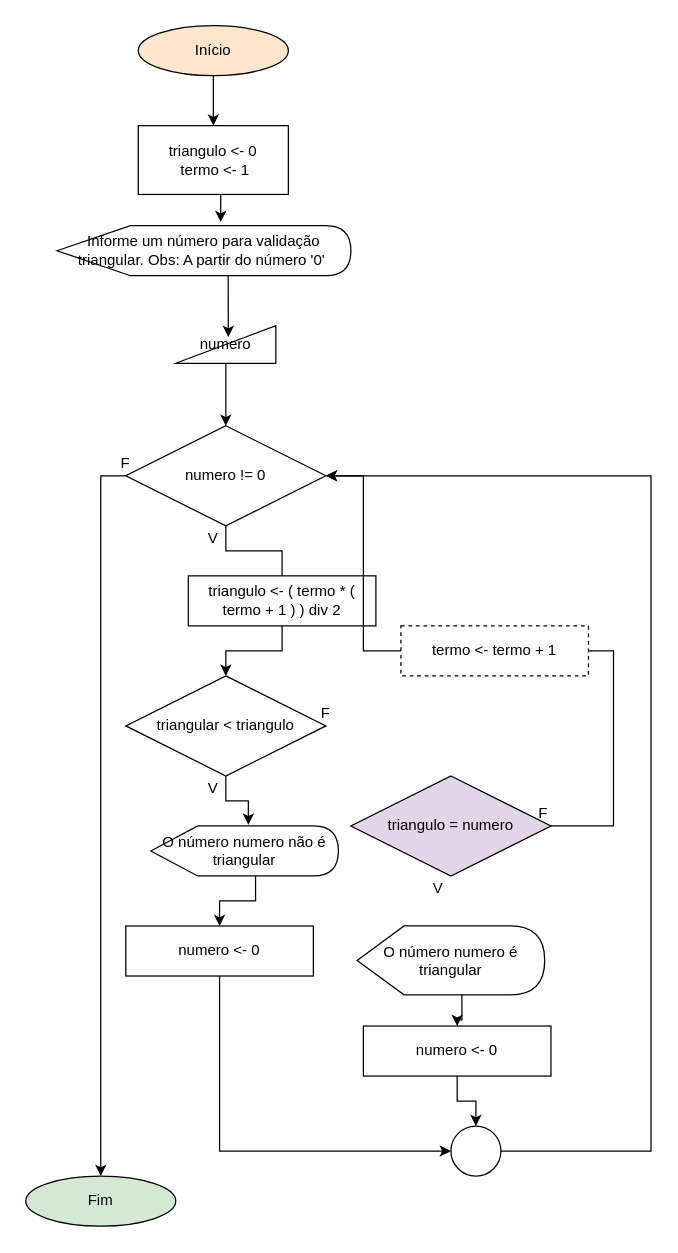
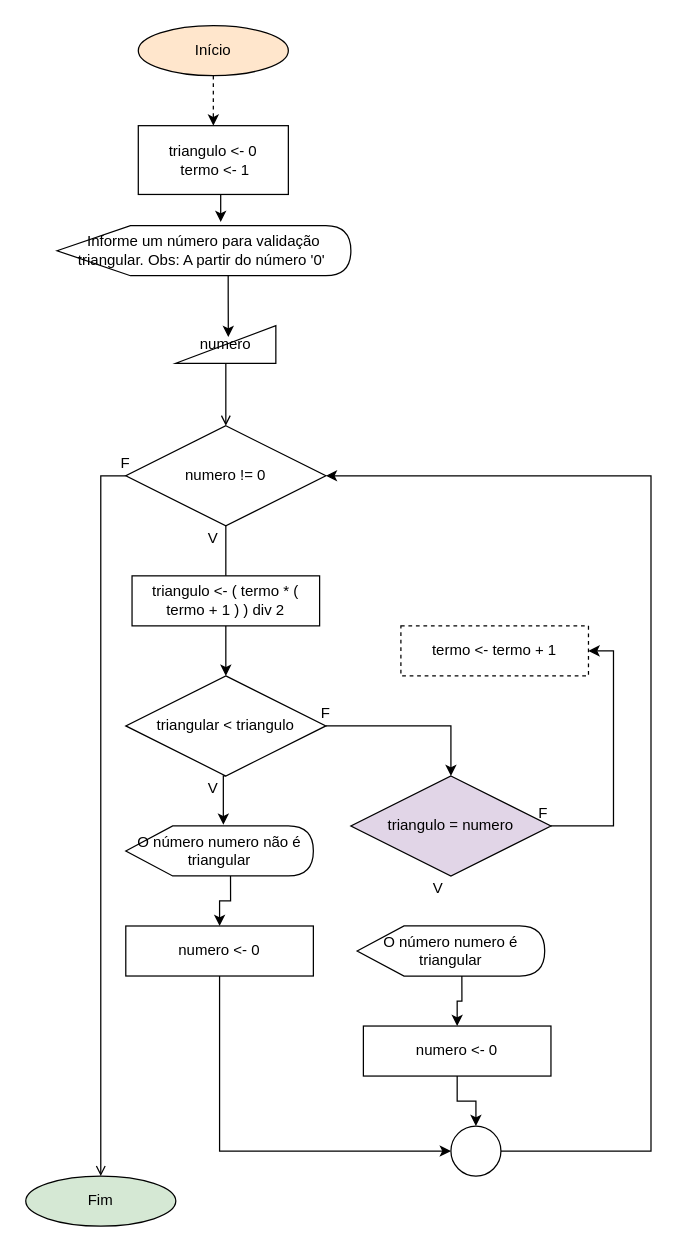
- <mxCell id="2" style="edgeStyle=orthogonalEdgeStyle;rounded=0;orthogonalLoop=1;jettySize=auto;html=1;exitX=0.5;exitY=1;exitDx=0;exitDy=0;entryX=0.5;entryY=0;entryDx=0;entryDy=0;" parent="1" source="3" target="14" edge="1"><mxGeometry relative="1" as="geometry" /></mxCell>
+ <mxCell id="2" style="edgeStyle=orthogonalEdgeStyle;rounded=0;orthogonalLoop=1;jettySize=auto;html=1;exitX=0.5;exitY=1;exitDx=0;exitDy=0;entryX=0.5;entryY=0;entryDx=0;entryDy=0;dashed=1;" parent="1" source="3" target="14" edge="1"><mxGeometry relative="1" as="geometry" /></mxCell>
- <mxCell id="7" style="edgeStyle=orthogonalEdgeStyle;rounded=0;orthogonalLoop=1;jettySize=auto;html=1;exitX=0.5;exitY=1;exitDx=0;exitDy=0;entryX=0.5;entryY=0;entryDx=0;entryDy=0;" parent="1" source="8" target="10" edge="1"><mxGeometry relative="1" as="geometry" /></mxCell>
+ <mxCell id="7" style="edgeStyle=orthogonalEdgeStyle;rounded=0;orthogonalLoop=1;jettySize=auto;html=1;exitX=0.5;exitY=1;exitDx=0;exitDy=0;entryX=0.5;entryY=0;entryDx=0;entryDy=0;endArrow=open;" parent="1" source="8" target="10" edge="1"><mxGeometry relative="1" as="geometry" /></mxCell>
- <mxCell id="31" style="edgeStyle=orthogonalEdgeStyle;rounded=0;orthogonalLoop=1;jettySize=auto;html=1;exitX=0;exitY=0.5;exitDx=0;exitDy=0;entryX=1;entryY=0.5;entryDx=0;entryDy=0;" parent="1" source="32" target="10" edge="1"><mxGeometry relative="1" as="geometry" /></mxCell>
- <mxCell id="19" value="triangulo &amp;lt;- ( termo * ( termo + 1 ) ) div 2" style="rounded=0;whiteSpace=wrap;html=1;" parent="1" vertex="1"><mxGeometry x="150" y="460" width="150" height="40" as="geometry" /></mxCell>
+ <mxCell id="19" value="triangulo &amp;lt;- ( termo * ( termo + 1 ) ) div 2" style="rounded=0;whiteSpace=wrap;html=1;" parent="1" vertex="1"><mxGeometry x="105" y="460" width="150" height="40" as="geometry" /></mxCell>
- <mxCell id="23" style="edgeStyle=orthogonalEdgeStyle;rounded=0;orthogonalLoop=1;jettySize=auto;html=1;exitX=1;exitY=0.5;exitDx=0;exitDy=0;entryX=1;entryY=0.5;entryDx=0;entryDy=0;endArrow=none;" parent="1" source="24" target="32" edge="1"><mxGeometry relative="1" as="geometry" /></mxCell>
+ <mxCell id="23" style="edgeStyle=orthogonalEdgeStyle;rounded=0;orthogonalLoop=1;jettySize=auto;html=1;exitX=1;exitY=0.5;exitDx=0;exitDy=0;entryX=1;entryY=0.5;entryDx=0;entryDy=0;" parent="1" source="24" target="32" edge="1"><mxGeometry relative="1" as="geometry" /></mxCell>
+ <mxCell id="16" style="edgeStyle=orthogonalEdgeStyle;rounded=0;orthogonalLoop=1;jettySize=auto;html=1;exitX=1;exitY=0.5;exitDx=0;exitDy=0;entryX=0.5;entryY=0;entryDx=0;entryDy=0;" parent="1" source="17" target="24" edge="1"><mxGeometry relative="1" as="geometry" /></mxCell>
- <mxCell id="22" value="O número numero não é triangular" style="shape=display;whiteSpace=wrap;html=1;" parent="1" vertex="1"><mxGeometry x="120" y="660" width="150" height="40" as="geometry" /></mxCell>
+ <mxCell id="22" value="O número numero não é triangular" style="shape=display;whiteSpace=wrap;html=1;" parent="1" vertex="1"><mxGeometry x="100" y="660" width="150" height="40" as="geometry" /></mxCell>
- <mxCell id="26" value="O número numero é triangular" style="shape=display;whiteSpace=wrap;html=1;" parent="1" vertex="1"><mxGeometry x="285" y="740" width="150" height="55" as="geometry" /></mxCell>
+ <mxCell id="26" value="O número numero é triangular" style="shape=display;whiteSpace=wrap;html=1;" parent="1" vertex="1"><mxGeometry x="285" y="740" width="150" height="40" as="geometry" /></mxCell>
- <mxCell id="9" style="edgeStyle=orthogonalEdgeStyle;rounded=0;orthogonalLoop=1;jettySize=auto;html=1;exitX=0;exitY=0.5;exitDx=0;exitDy=0;entryX=0.5;entryY=0;entryDx=0;entryDy=0;" parent="1" source="10" target="4" edge="1"><mxGeometry relative="1" as="geometry" /></mxCell>
+ <mxCell id="9" style="edgeStyle=orthogonalEdgeStyle;rounded=0;orthogonalLoop=1;jettySize=auto;html=1;exitX=0;exitY=0.5;exitDx=0;exitDy=0;entryX=0.5;entryY=0;entryDx=0;entryDy=0;endArrow=open;" parent="1" source="10" target="4" edge="1"><mxGeometry relative="1" as="geometry" /></mxCell>
